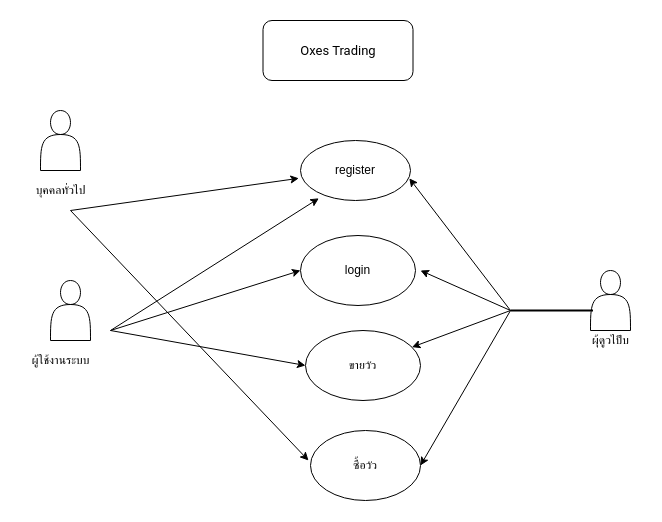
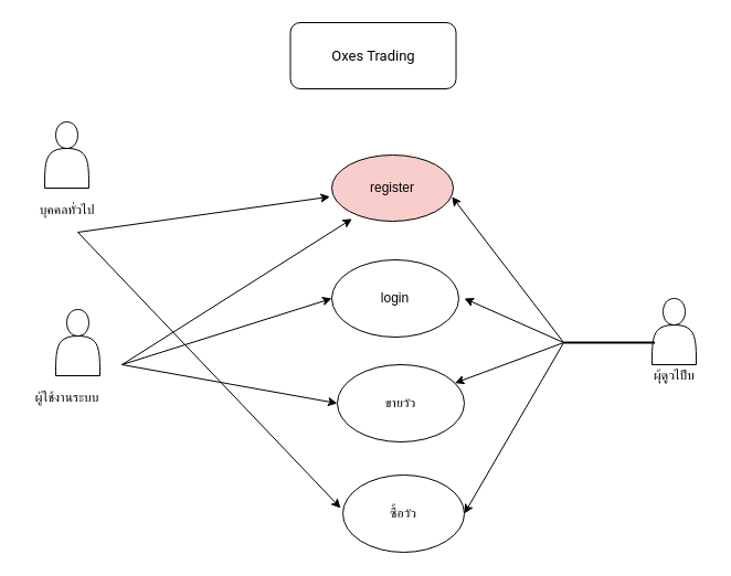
- <mxCell id="2" value="register" style="ellipse;whiteSpace=wrap;html=1;" vertex="1" parent="1"><mxGeometry x="300" y="140" width="110" height="60" as="geometry" /></mxCell>
+ <mxCell id="2" value="register" style="ellipse;whiteSpace=wrap;html=1;fillColor=#f8cecc;" vertex="1" parent="1"><mxGeometry x="300" y="140" width="110" height="60" as="geometry" /></mxCell>
